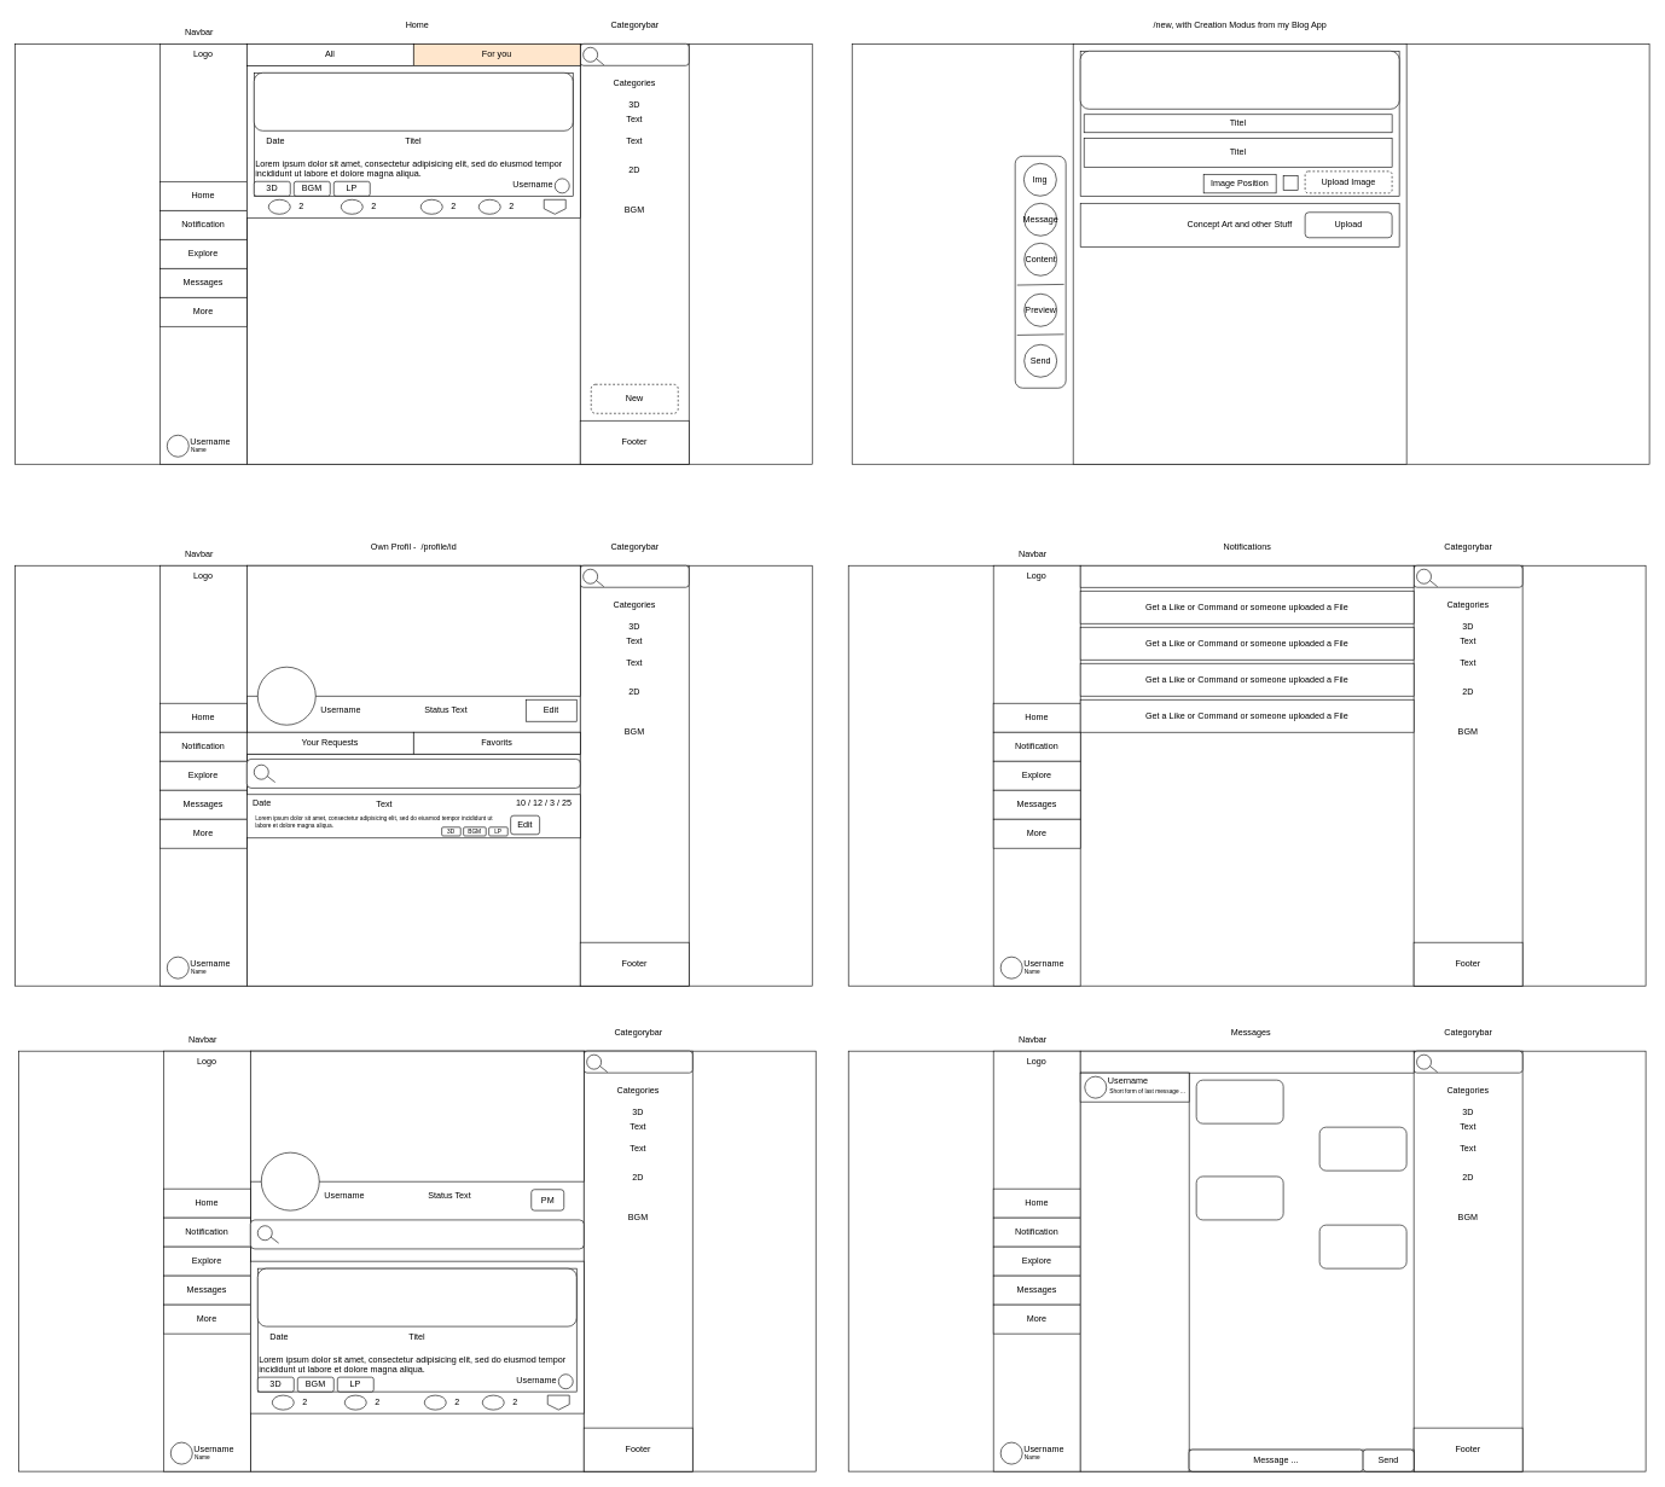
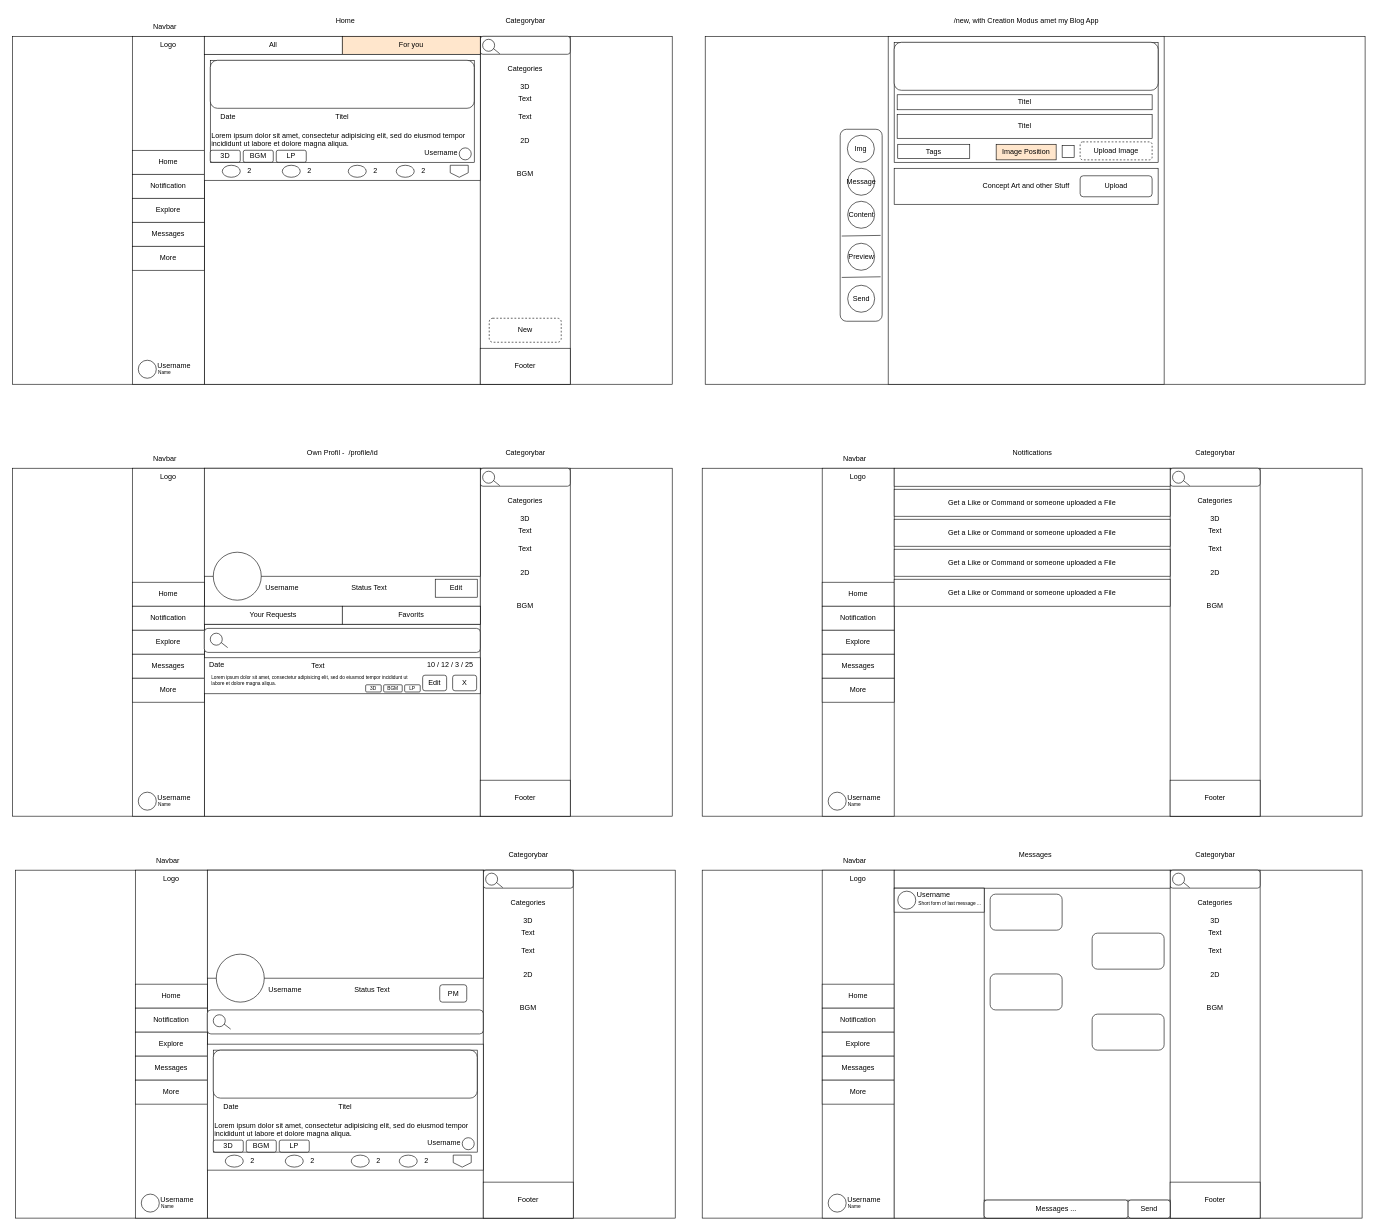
- <mxCell id="238" value="/new, with Creation Modus from my Blog App" style="text;html=1;align=center;verticalAlign=middle;resizable=0;points=[];autosize=1;strokeColor=none;fillColor=none;" vertex="1" parent="1"><mxGeometry x="1580" y="20" width="260" height="30" as="geometry" /></mxCell>
+ <mxCell id="238" value="/new, with Creation Modus amet my Blog App" style="text;html=1;align=center;verticalAlign=middle;resizable=0;points=[];autosize=1;strokeColor=none;fillColor=none;" vertex="1" parent="1"><mxGeometry x="1580" y="20" width="260" height="30" as="geometry" /></mxCell>
+ <mxCell id="235" value="Tags" style="rounded=0;whiteSpace=wrap;html=1;" vertex="1" parent="1"><mxGeometry x="1496" y="240" width="120" height="24" as="geometry" /></mxCell>
- <mxCell id="236" value="Image Position" style="rounded=0;whiteSpace=wrap;html=1;" vertex="1" parent="1"><mxGeometry x="1660" y="240" width="100" height="26" as="geometry" /></mxCell>
+ <mxCell id="236" value="Image Position" style="rounded=0;whiteSpace=wrap;html=1;fillColor=#ffe6cc;" vertex="1" parent="1"><mxGeometry x="1660" y="240" width="100" height="26" as="geometry" /></mxCell>
+ <mxCell id="84" value="X" style="rounded=1;whiteSpace=wrap;html=1;" vertex="1" parent="1"><mxGeometry x="754" y="1125" width="40" height="26" as="geometry" /></mxCell>
- <mxCell id="215" value="Message ..." style="rounded=1;whiteSpace=wrap;html=1;" vertex="1" parent="1"><mxGeometry x="1640" y="2000" width="240" height="30" as="geometry" /></mxCell>
+ <mxCell id="215" value="Messages ..." style="rounded=1;whiteSpace=wrap;html=1;" vertex="1" parent="1"><mxGeometry x="1640" y="2000" width="240" height="30" as="geometry" /></mxCell>
